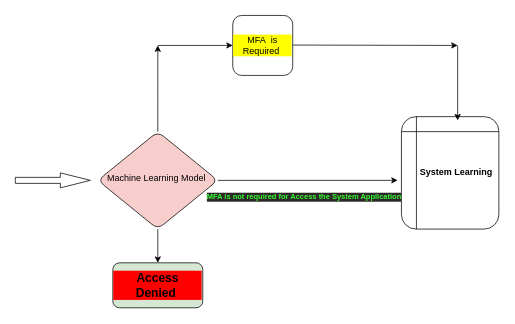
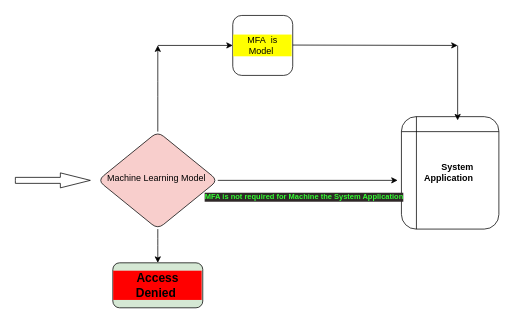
- <mxCell id="11" value="MFA&amp;nbsp; is Required&amp;nbsp;" style="whiteSpace=wrap;html=1;aspect=fixed;rounded=1;labelBackgroundColor=#FFFF00;" vertex="1" parent="1"><mxGeometry x="310" y="20" width="80" height="80" as="geometry" /></mxCell>
+ <mxCell id="11" value="MFA&amp;nbsp; is Model&amp;nbsp;" style="whiteSpace=wrap;html=1;aspect=fixed;rounded=1;labelBackgroundColor=#FFFF00;" vertex="1" parent="1"><mxGeometry x="310" y="20" width="80" height="80" as="geometry" /></mxCell>
- <mxCell id="7" value="&lt;b&gt;&amp;nbsp; &amp;nbsp; &amp;nbsp; System Learning&amp;nbsp;&lt;/b&gt;" style="shape=internalStorage;whiteSpace=wrap;html=1;backgroundOutline=1;rounded=1;align=center;" vertex="1" parent="1"><mxGeometry x="535" y="155" width="130" height="150" as="geometry" /></mxCell>
+ <mxCell id="7" value="&lt;b&gt;&amp;nbsp; &amp;nbsp; &amp;nbsp; System Application&amp;nbsp;&lt;/b&gt;" style="shape=internalStorage;whiteSpace=wrap;html=1;backgroundOutline=1;rounded=1;align=center;" vertex="1" parent="1"><mxGeometry x="535" y="155" width="130" height="150" as="geometry" /></mxCell>
- <mxCell id="8" value="MFA is not required for Access the System Application" style="text;html=1;align=center;verticalAlign=top;resizable=0;points=[];autosize=1;strokeColor=none;fillColor=none;fontSize=10;horizontal=1;fontStyle=1;fontColor=#33FF33;labelBackgroundColor=#2f2828;" vertex="1" parent="1"><mxGeometry x="275" y="250" width="260" height="30" as="geometry" /></mxCell>
+ <mxCell id="8" value="MFA is not required for Machine the System Application" style="text;html=1;align=center;verticalAlign=top;resizable=0;points=[];autosize=1;strokeColor=none;fillColor=none;fontSize=10;horizontal=1;fontStyle=1;fontColor=#33FF33;labelBackgroundColor=#2f2828;" vertex="1" parent="1"><mxGeometry x="275" y="250" width="260" height="30" as="geometry" /></mxCell>
